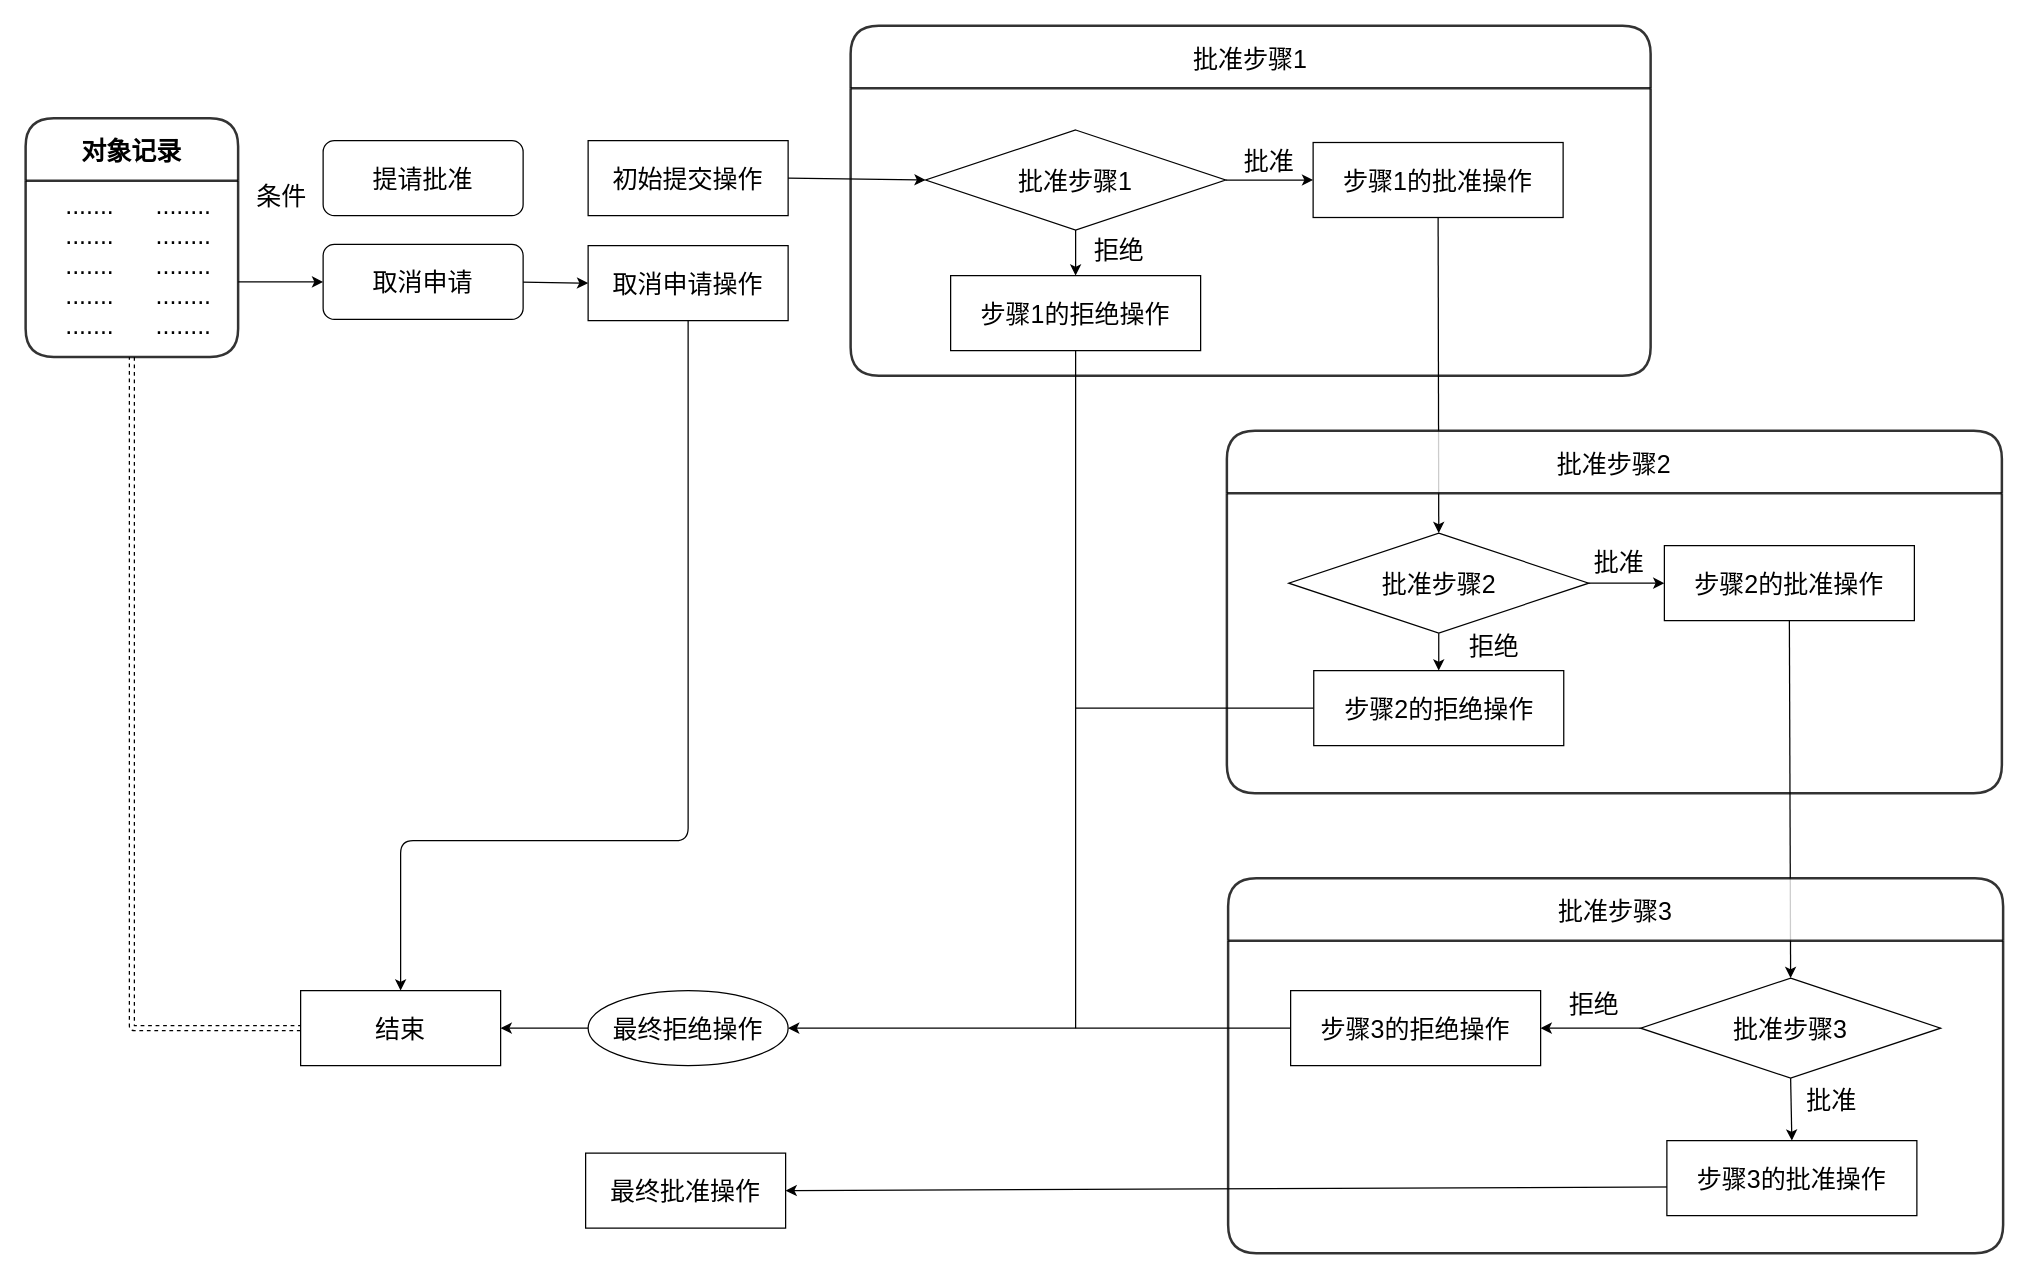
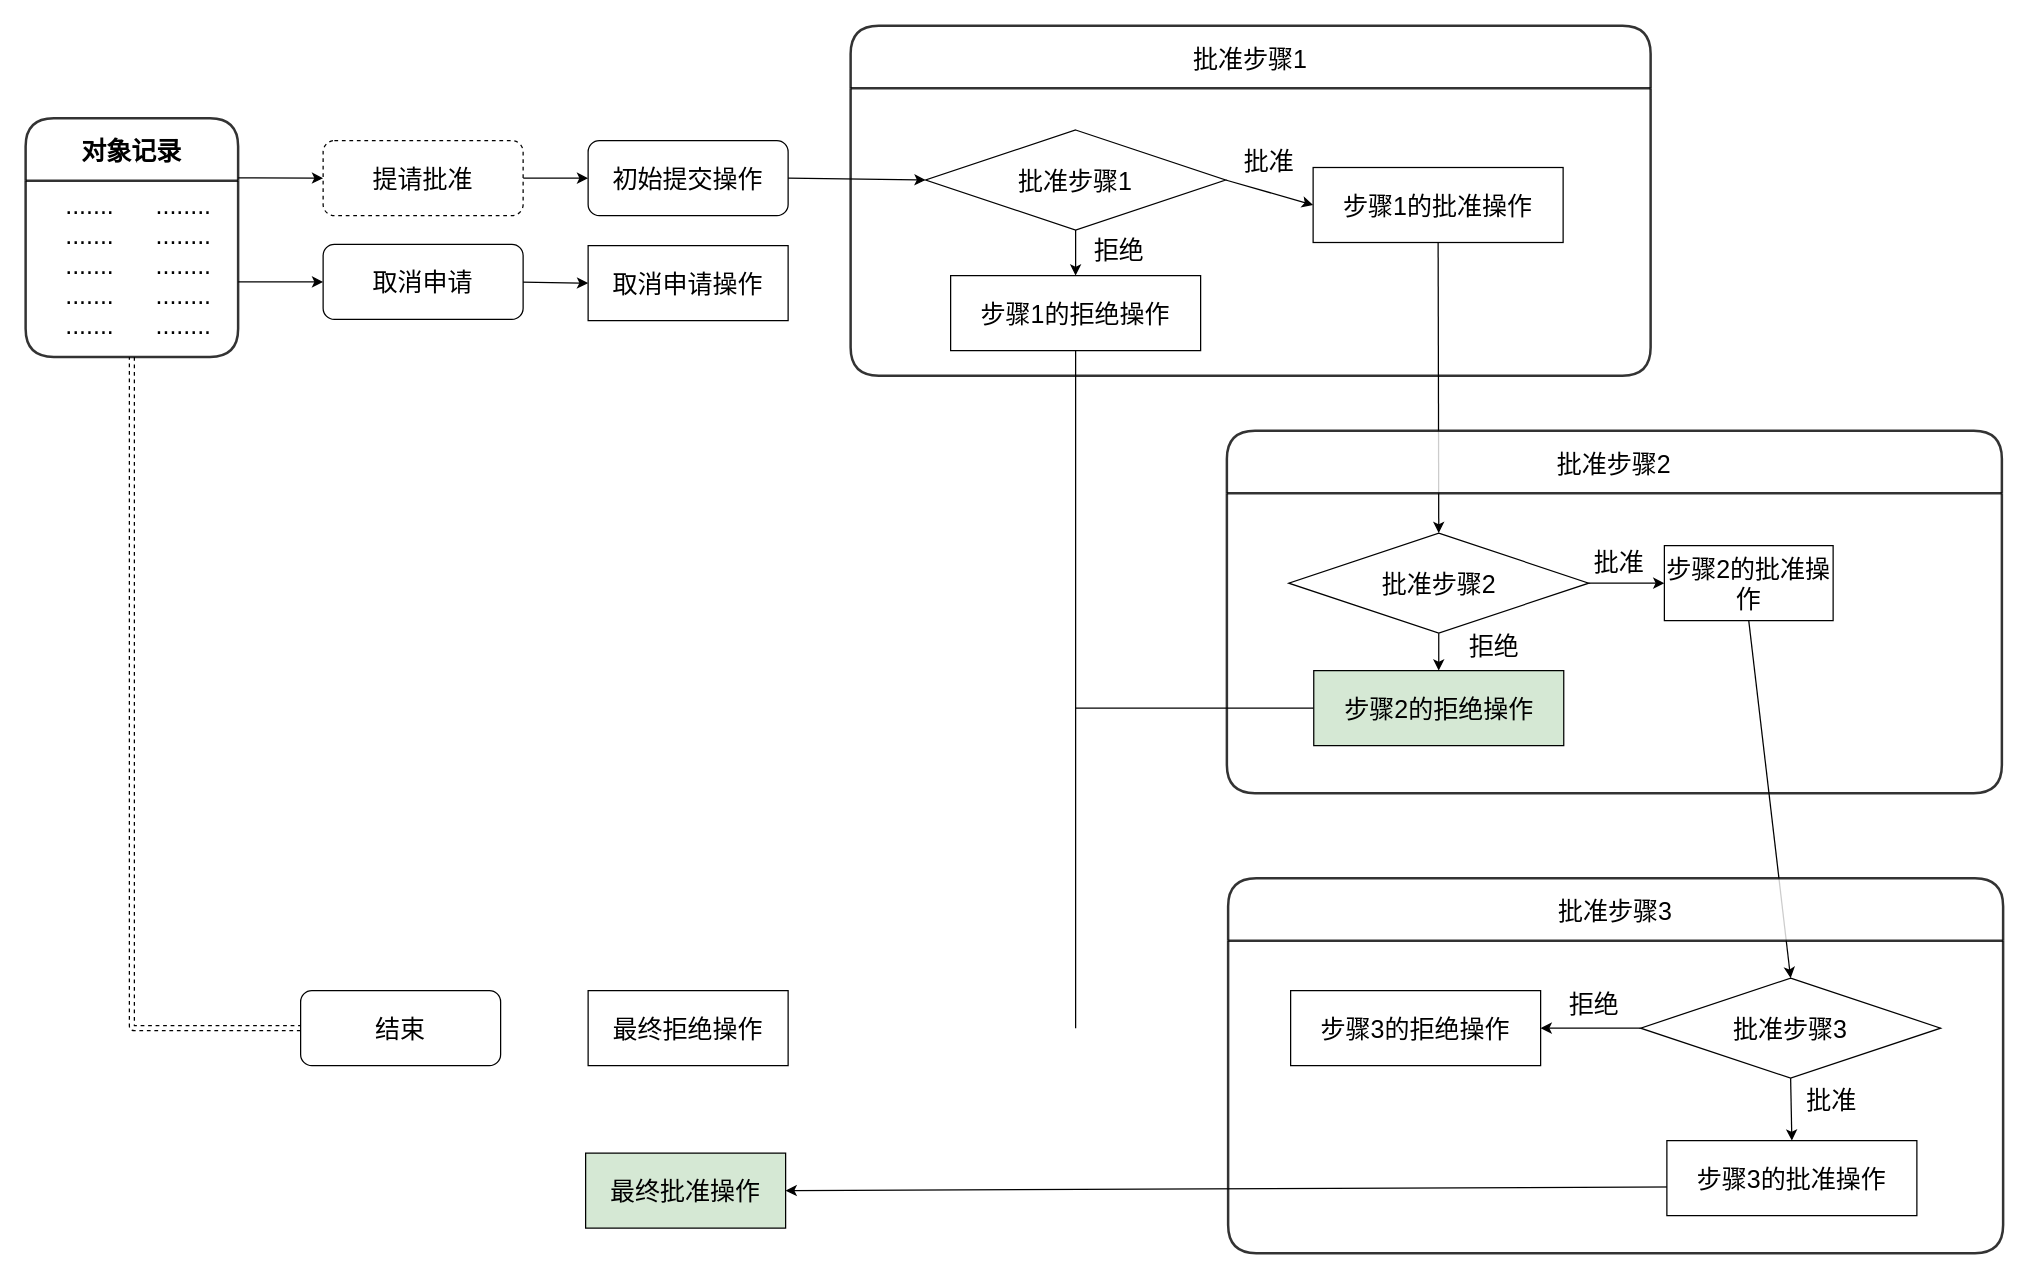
+ <mxCell id="2" style="edgeStyle=none;html=1;entryX=0;entryY=0.5;entryDx=0;entryDy=0;fontSize=20;exitX=1;exitY=0.25;exitDx=0;exitDy=0;" edge="1" parent="1" source="15" target="42"><mxGeometry relative="1" as="geometry"><mxPoint x="140" y="142" as="sourcePoint" /><mxPoint x="240" y="142" as="targetPoint" /></mxGeometry></mxCell>
- <mxCell id="42" value="提请批准" style="rounded=1;whiteSpace=wrap;html=1;fontSize=20;" vertex="1" parent="1"><mxGeometry x="258" y="112" width="160" height="60" as="geometry" /></mxCell>
+ <mxCell id="42" value="提请批准" style="rounded=1;whiteSpace=wrap;html=1;fontSize=20;dashed=1;" vertex="1" parent="1"><mxGeometry x="258" y="112" width="160" height="60" as="geometry" /></mxCell>
+ <mxCell id="4" value="" style="endArrow=classic;html=1;fontSize=20;exitX=1;exitY=0.5;exitDx=0;exitDy=0;entryX=0;entryY=0.5;entryDx=0;entryDy=0;" edge="1" parent="1" source="42" target="3"><mxGeometry width="50" height="50" relative="1" as="geometry"><mxPoint x="400" y="142" as="sourcePoint" /><mxPoint x="610" y="412" as="targetPoint" /></mxGeometry></mxCell>
- <mxCell id="3" value="初始提交操作" style="rounded=0;whiteSpace=wrap;html=1;fontSize=20;" vertex="1" parent="1"><mxGeometry x="470" y="112" width="160" height="60" as="geometry" /></mxCell>
+ <mxCell id="3" value="初始提交操作" style="whiteSpace=wrap;html=1;fontSize=20;rounded=1;" vertex="1" parent="1"><mxGeometry x="470" y="112" width="160" height="60" as="geometry" /></mxCell>
- <mxCell id="26" value="步骤1的批准操作" style="rounded=0;whiteSpace=wrap;html=1;fontSize=20;" vertex="1" parent="22"><mxGeometry x="370" y="93.5" width="200" height="60" as="geometry" /></mxCell>
+ <mxCell id="26" value="步骤1的批准操作" style="rounded=0;whiteSpace=wrap;html=1;fontSize=20;" vertex="1" parent="22"><mxGeometry x="370" y="113.5" width="200" height="60" as="geometry" /></mxCell>
- <mxCell id="49" value="条件" style="text;html=1;strokeColor=none;fillColor=none;align=center;verticalAlign=middle;whiteSpace=wrap;rounded=0;dashed=1;fontSize=20;opacity=80;" vertex="1" parent="1"><mxGeometry x="200" y="146" width="50" height="20" as="geometry" /></mxCell>
- <mxCell id="37" value="步骤2的批准操作" style="rounded=0;whiteSpace=wrap;html=1;fontSize=20;" vertex="1" parent="35"><mxGeometry x="350" y="92" width="200" height="60" as="geometry" /></mxCell>
+ <mxCell id="37" value="步骤2的批准操作" style="rounded=0;whiteSpace=wrap;html=1;fontSize=20;" vertex="1" parent="35"><mxGeometry x="350" y="92" width="135" height="60" as="geometry" /></mxCell>
- <mxCell id="38" value="步骤2的拒绝操作" style="rounded=0;whiteSpace=wrap;html=1;fontSize=20;" vertex="1" parent="35"><mxGeometry x="69.5" y="192" width="200" height="60" as="geometry" /></mxCell>
+ <mxCell id="38" value="步骤2的拒绝操作" style="rounded=0;whiteSpace=wrap;html=1;fontSize=20;fillColor=#d5e8d4;" vertex="1" parent="35"><mxGeometry x="69.5" y="192" width="200" height="60" as="geometry" /></mxCell>
- <mxCell id="20" value="" style="edgeStyle=elbowEdgeStyle;elbow=vertical;endArrow=classic;html=1;fontSize=20;strokeWidth=1;exitX=0.5;exitY=1;exitDx=0;exitDy=0;entryX=0.5;entryY=0;entryDx=0;entryDy=0;" edge="1" parent="1" source="9" target="13"><mxGeometry width="50" height="50" relative="1" as="geometry"><mxPoint x="770" y="652" as="sourcePoint" /><mxPoint x="820" y="602" as="targetPoint" /><Array as="points"><mxPoint x="450" y="672" /></Array></mxGeometry></mxCell>
- <mxCell id="13" value="结束" style="rounded=0;whiteSpace=wrap;html=1;fontSize=20;" vertex="1" parent="1"><mxGeometry x="240" y="792" width="160" height="60" as="geometry" /></mxCell>
+ <mxCell id="13" value="结束" style="whiteSpace=wrap;html=1;fontSize=20;rounded=1;" vertex="1" parent="1"><mxGeometry x="240" y="792" width="160" height="60" as="geometry" /></mxCell>
- <mxCell id="10" style="edgeStyle=none;html=1;exitX=0;exitY=0.5;exitDx=0;exitDy=0;entryX=1;entryY=0.5;entryDx=0;entryDy=0;fontSize=20;" edge="1" parent="1" source="11" target="13"><mxGeometry relative="1" as="geometry" /></mxCell>
- <mxCell id="11" value="最终拒绝操作" style="ellipse;whiteSpace=wrap;html=1;fontSize=20;" vertex="1" parent="1"><mxGeometry x="470" y="792" width="160" height="60" as="geometry" /></mxCell>
+ <mxCell id="11" value="最终拒绝操作" style="rounded=0;whiteSpace=wrap;html=1;fontSize=20;" vertex="1" parent="1"><mxGeometry x="470" y="792" width="160" height="60" as="geometry" /></mxCell>
- <mxCell id="17" value="" style="endArrow=classic;html=1;fontSize=20;strokeWidth=1;entryX=1;entryY=0.5;entryDx=0;entryDy=0;exitX=0;exitY=0.5;exitDx=0;exitDy=0;" edge="1" parent="1" source="32" target="11"><mxGeometry width="50" height="50" relative="1" as="geometry"><mxPoint x="1049.5" y="789.5" as="sourcePoint" /><mxPoint x="820" y="602" as="targetPoint" /></mxGeometry></mxCell>
- <mxCell id="12" value="最终批准操作" style="rounded=0;whiteSpace=wrap;html=1;fontSize=20;" vertex="1" parent="1"><mxGeometry x="468" y="922" width="160" height="60" as="geometry" /></mxCell>
+ <mxCell id="12" value="最终批准操作" style="rounded=0;whiteSpace=wrap;html=1;fontSize=20;fillColor=#d5e8d4;" vertex="1" parent="1"><mxGeometry x="468" y="922" width="160" height="60" as="geometry" /></mxCell>
